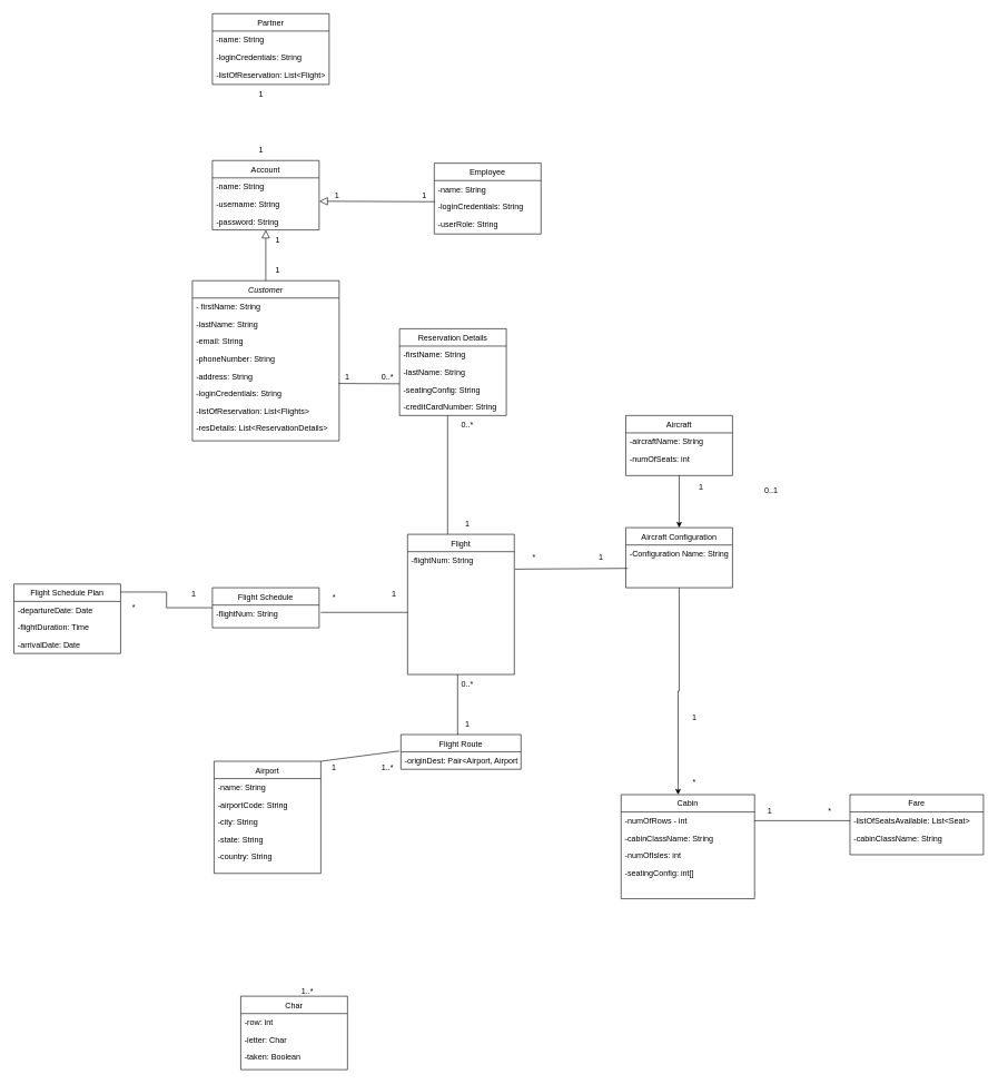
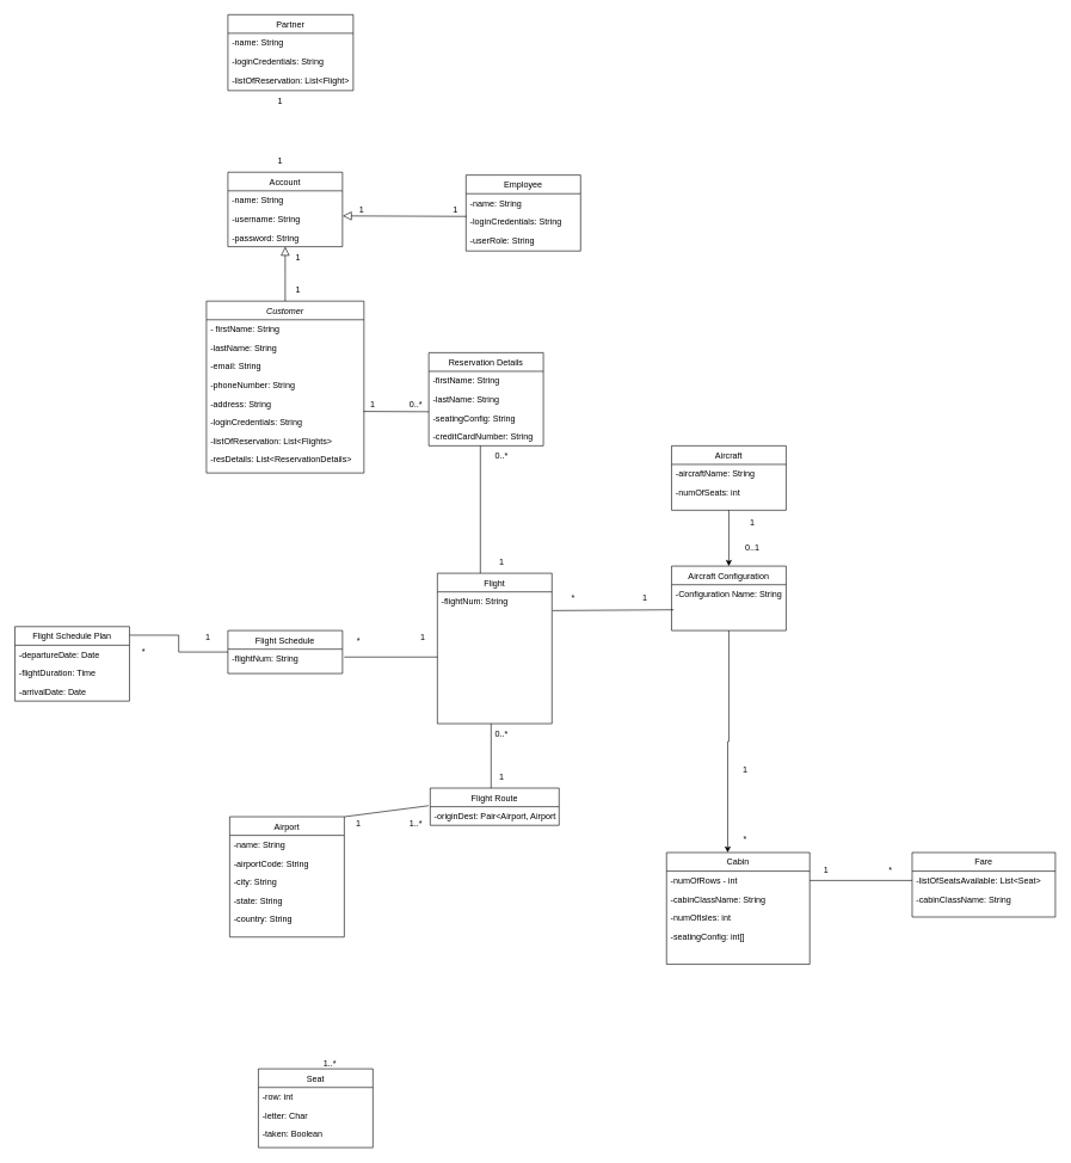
- <mxCell id="37" value="0..1" style="text;html=1;strokeColor=none;fillColor=none;align=center;verticalAlign=middle;whiteSpace=wrap;rounded=0;" parent="1" vertex="1"><mxGeometry x="1125" y="720" width="60" height="30" as="geometry" /></mxCell>
+ <mxCell id="37" value="0..1" style="text;html=1;strokeColor=none;fillColor=none;align=center;verticalAlign=middle;whiteSpace=wrap;rounded=0;" parent="1" vertex="1"><mxGeometry x="1020" y="750" width="60" height="30" as="geometry" /></mxCell>
- <mxCell id="38" value="Char" style="swimlane;fontStyle=0;align=center;verticalAlign=top;childLayout=stackLayout;horizontal=1;startSize=26;horizontalStack=0;resizeParent=1;resizeLast=0;collapsible=1;marginBottom=0;rounded=0;shadow=0;strokeWidth=1;" parent="1" vertex="1"><mxGeometry x="360" y="1492" width="160" height="110" as="geometry"><mxRectangle x="130" y="380" width="160" height="26" as="alternateBounds" /></mxGeometry></mxCell>
+ <mxCell id="38" value="Seat" style="swimlane;fontStyle=0;align=center;verticalAlign=top;childLayout=stackLayout;horizontal=1;startSize=26;horizontalStack=0;resizeParent=1;resizeLast=0;collapsible=1;marginBottom=0;rounded=0;shadow=0;strokeWidth=1;" parent="1" vertex="1"><mxGeometry x="360" y="1492" width="160" height="110" as="geometry"><mxRectangle x="130" y="380" width="160" height="26" as="alternateBounds" /></mxGeometry></mxCell>
